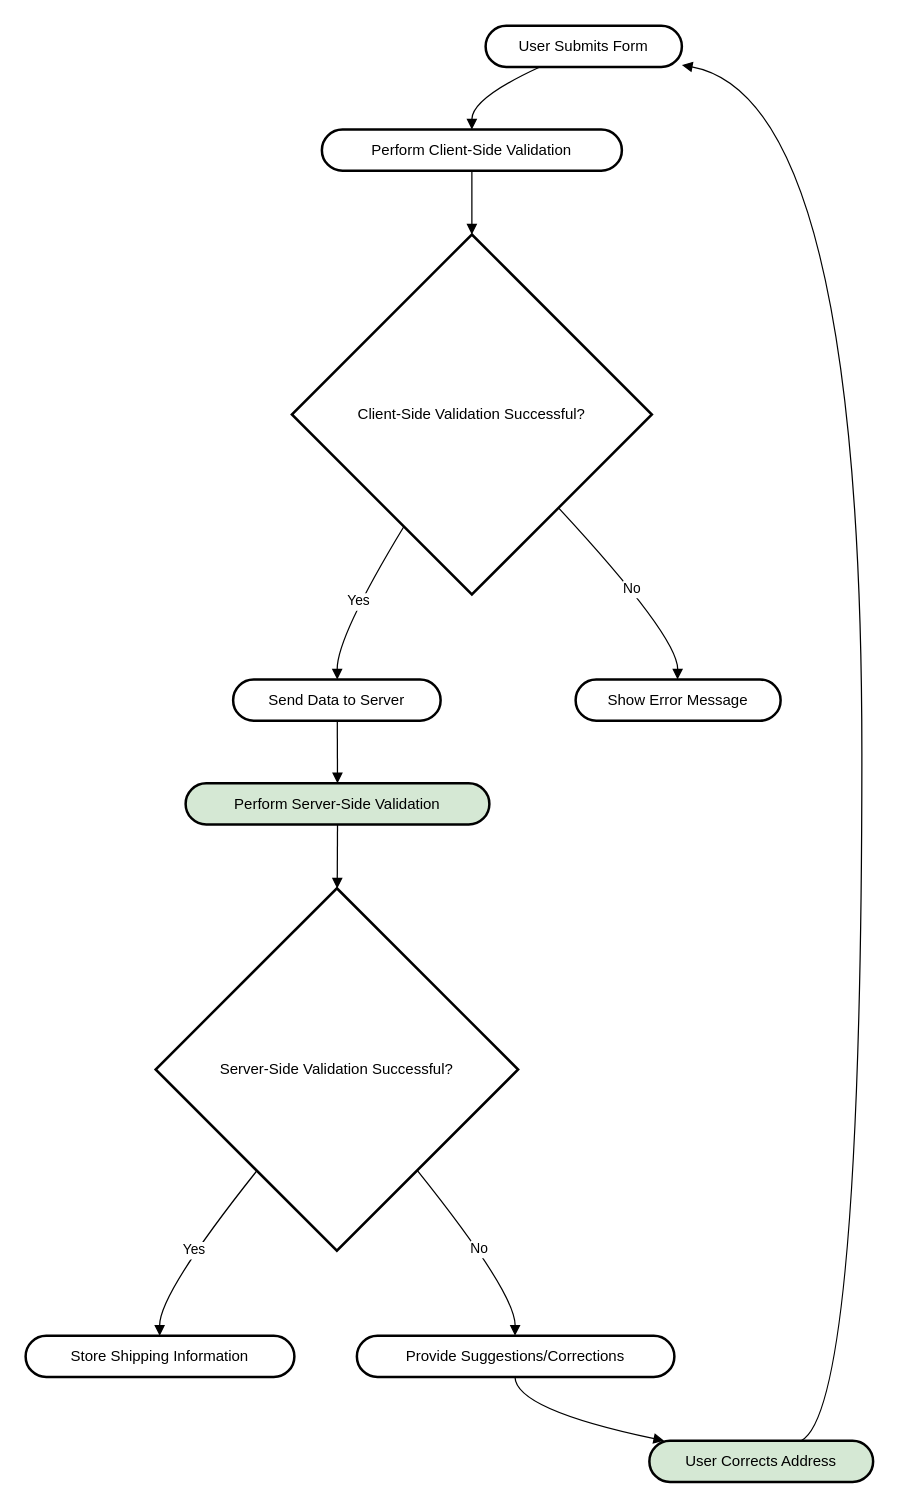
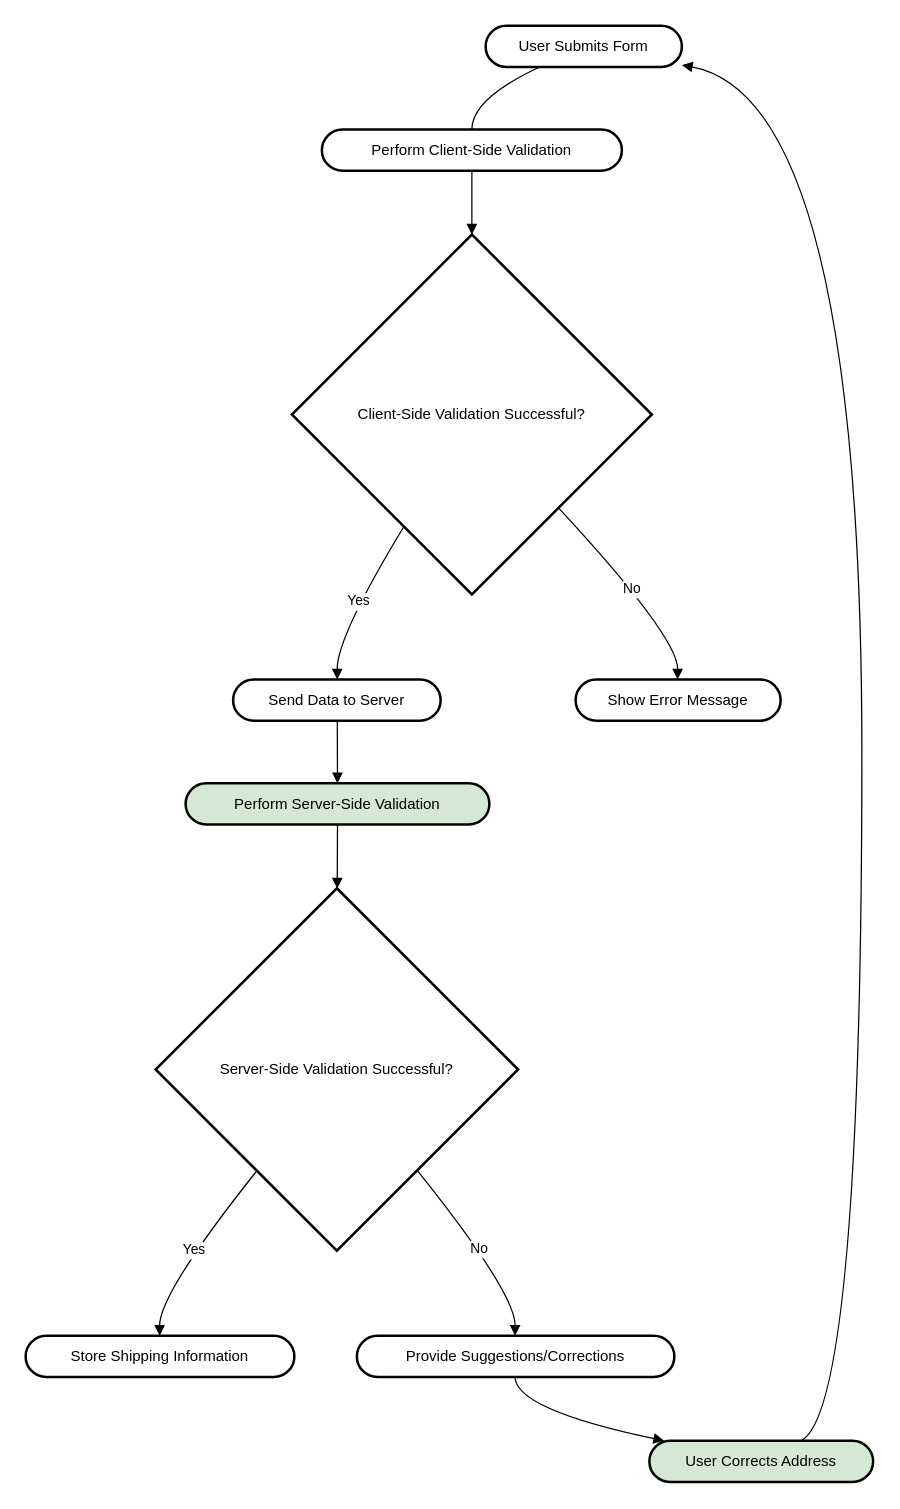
- <mxCell id="12" value="" style="curved=1;startArrow=none;endArrow=block;exitX=0.271;exitY=1.012;entryX=0.5;entryY=0.012;rounded=0;" edge="1" parent="1" source="2" target="3"><mxGeometry relative="1" as="geometry"><Array as="points"><mxPoint x="377" y="78" /></Array></mxGeometry></mxCell>
+ <mxCell id="12" value="" style="curved=1;startArrow=none;endArrow=none;exitX=0.271;exitY=1.012;entryX=0.5;entryY=0.012;rounded=0;" edge="1" parent="1" source="2" target="3"><mxGeometry relative="1" as="geometry"><Array as="points"><mxPoint x="377" y="78" /></Array></mxGeometry></mxCell>
